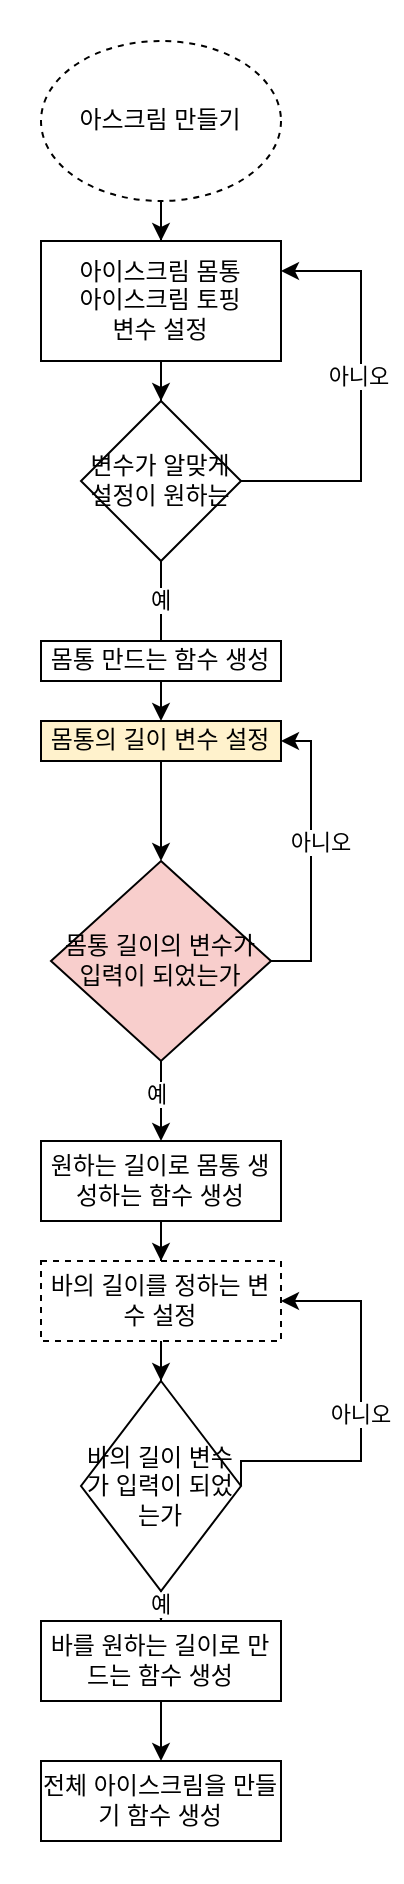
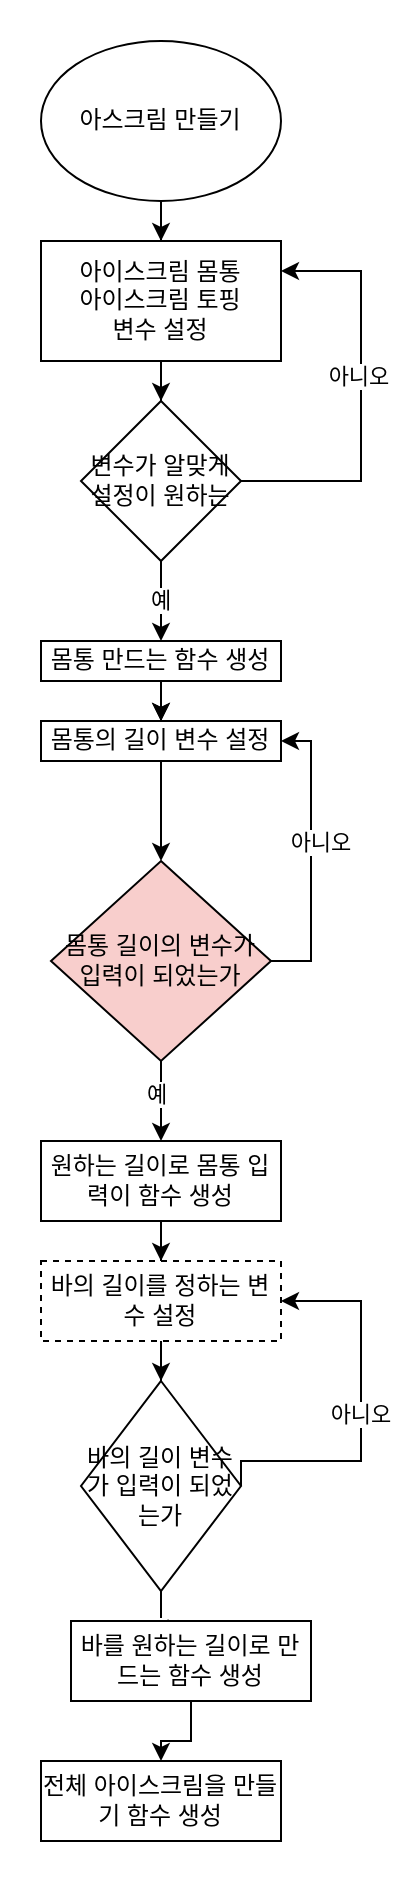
- <mxCell id="3" value="아스크림 만들기" style="ellipse;whiteSpace=wrap;html=1;dashed=1;" vertex="1" parent="1"><mxGeometry x="20" y="20" width="120" height="80" as="geometry" /></mxCell>
+ <mxCell id="3" value="아스크림 만들기" style="ellipse;whiteSpace=wrap;html=1;" vertex="1" parent="1"><mxGeometry x="20" y="20" width="120" height="80" as="geometry" /></mxCell>
- <mxCell id="8" value="예" style="edgeStyle=orthogonalEdgeStyle;rounded=0;orthogonalLoop=1;jettySize=auto;html=1;endArrow=none;" edge="1" parent="1" source="9" target="12"><mxGeometry relative="1" as="geometry" /></mxCell>
+ <mxCell id="8" value="예" style="edgeStyle=orthogonalEdgeStyle;rounded=0;orthogonalLoop=1;jettySize=auto;html=1;" edge="1" parent="1" source="9" target="12"><mxGeometry relative="1" as="geometry" /></mxCell>
+ <mxCell id="11" value="" style="edgeStyle=orthogonalEdgeStyle;rounded=0;orthogonalLoop=1;jettySize=auto;html=1;" edge="1" parent="1" source="12" target="14"><mxGeometry relative="1" as="geometry" /></mxCell>
- <mxCell id="14" value="몸통의 길이 변수 설정" style="whiteSpace=wrap;html=1;fillColor=#fff2cc;" vertex="1" parent="1"><mxGeometry x="20" y="360" width="120" height="20" as="geometry" /></mxCell>
+ <mxCell id="14" value="몸통의 길이 변수 설정" style="whiteSpace=wrap;html=1;" vertex="1" parent="1"><mxGeometry x="20" y="360" width="120" height="20" as="geometry" /></mxCell>
- <mxCell id="21" value="원하는 길이로 몸통 생성하는 함수 생성" style="whiteSpace=wrap;html=1;" vertex="1" parent="1"><mxGeometry x="20" y="570" width="120" height="40" as="geometry" /></mxCell>
+ <mxCell id="21" value="원하는 길이로 몸통 입력이 함수 생성" style="whiteSpace=wrap;html=1;" vertex="1" parent="1"><mxGeometry x="20" y="570" width="120" height="40" as="geometry" /></mxCell>
- <mxCell id="28" value="바를 원하는 길이로 만드는 함수 생성" style="whiteSpace=wrap;html=1;" vertex="1" parent="1"><mxGeometry x="20" y="810" width="120" height="40" as="geometry" /></mxCell>
+ <mxCell id="28" value="바를 원하는 길이로 만드는 함수 생성" style="whiteSpace=wrap;html=1;" vertex="1" parent="1"><mxGeometry x="35" y="810" width="120" height="40" as="geometry" /></mxCell>
